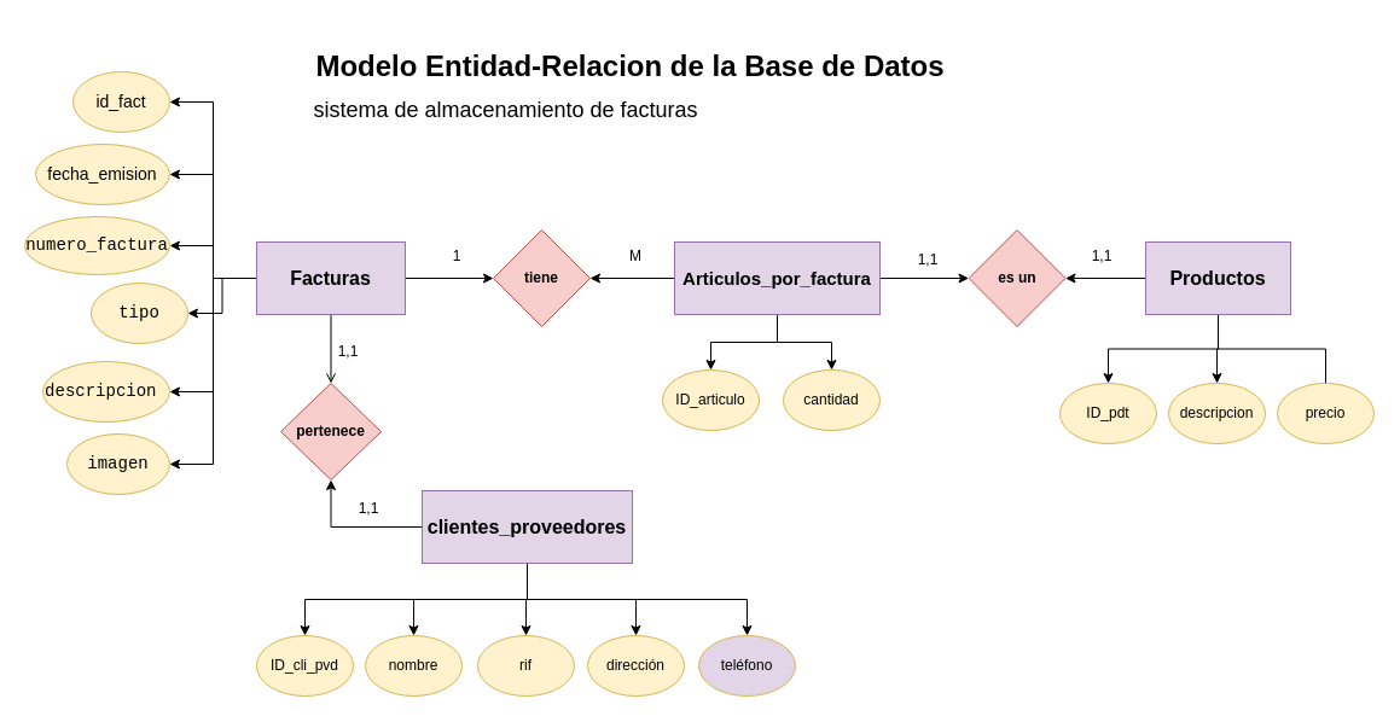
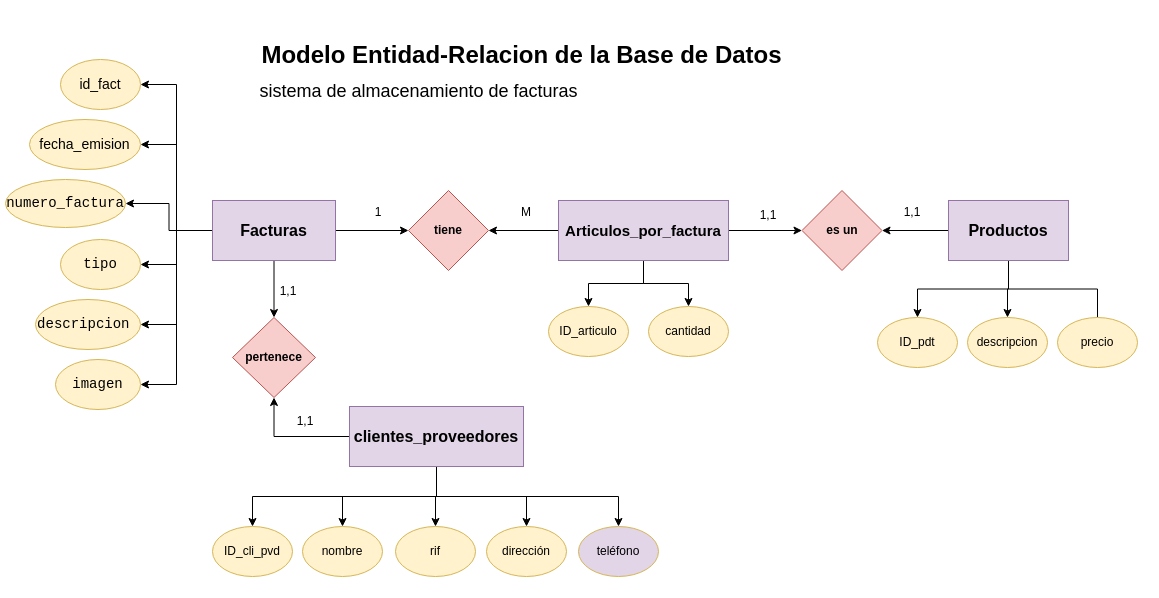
- <mxCell id="43" value="&lt;div style=&quot;font-family: Consolas, &amp;quot;Courier New&amp;quot;, monospace; font-size: 14px; line-height: 19px; white-space: pre;&quot;&gt;numero_factura&lt;/div&gt;" style="ellipse;whiteSpace=wrap;html=1;fillColor=#fff2cc;strokeColor=#d6b656;" parent="1" vertex="1"><mxGeometry x="20" y="179" width="120" height="48" as="geometry" /></mxCell>
+ <mxCell id="43" value="&lt;div style=&quot;font-family: Consolas, &amp;quot;Courier New&amp;quot;, monospace; font-size: 14px; line-height: 19px; white-space: pre;&quot;&gt;numero_factura&lt;/div&gt;" style="ellipse;whiteSpace=wrap;html=1;fillColor=#fff2cc;strokeColor=#d6b656;" parent="1" vertex="1"><mxGeometry x="5" y="179" width="120" height="48" as="geometry" /></mxCell>
- <mxCell id="45" value="&lt;div style=&quot;font-family: Consolas, &amp;quot;Courier New&amp;quot;, monospace; font-size: 14px; line-height: 19px; white-space: pre;&quot;&gt;tipo&lt;/div&gt;" style="ellipse;whiteSpace=wrap;html=1;fillColor=#fff2cc;strokeColor=#d6b656;" parent="1" vertex="1"><mxGeometry x="75" y="234" width="80" height="50" as="geometry" /></mxCell>
+ <mxCell id="45" value="&lt;div style=&quot;font-family: Consolas, &amp;quot;Courier New&amp;quot;, monospace; font-size: 14px; line-height: 19px; white-space: pre;&quot;&gt;tipo&lt;/div&gt;" style="ellipse;whiteSpace=wrap;html=1;fillColor=#fff2cc;strokeColor=#d6b656;" parent="1" vertex="1"><mxGeometry x="60" y="239" width="80" height="50" as="geometry" /></mxCell>
- <mxCell id="3" style="edgeStyle=orthogonalEdgeStyle;rounded=0;orthogonalLoop=1;jettySize=auto;html=1;exitX=0.5;exitY=1;exitDx=0;exitDy=0;entryX=0.5;entryY=0;entryDx=0;entryDy=0;endArrow=open;" parent="1" source="10" target="24" edge="1"><mxGeometry relative="1" as="geometry" /></mxCell>
+ <mxCell id="3" style="edgeStyle=orthogonalEdgeStyle;rounded=0;orthogonalLoop=1;jettySize=auto;html=1;exitX=0.5;exitY=1;exitDx=0;exitDy=0;entryX=0.5;entryY=0;entryDx=0;entryDy=0;" parent="1" source="10" target="24" edge="1"><mxGeometry relative="1" as="geometry" /></mxCell>
